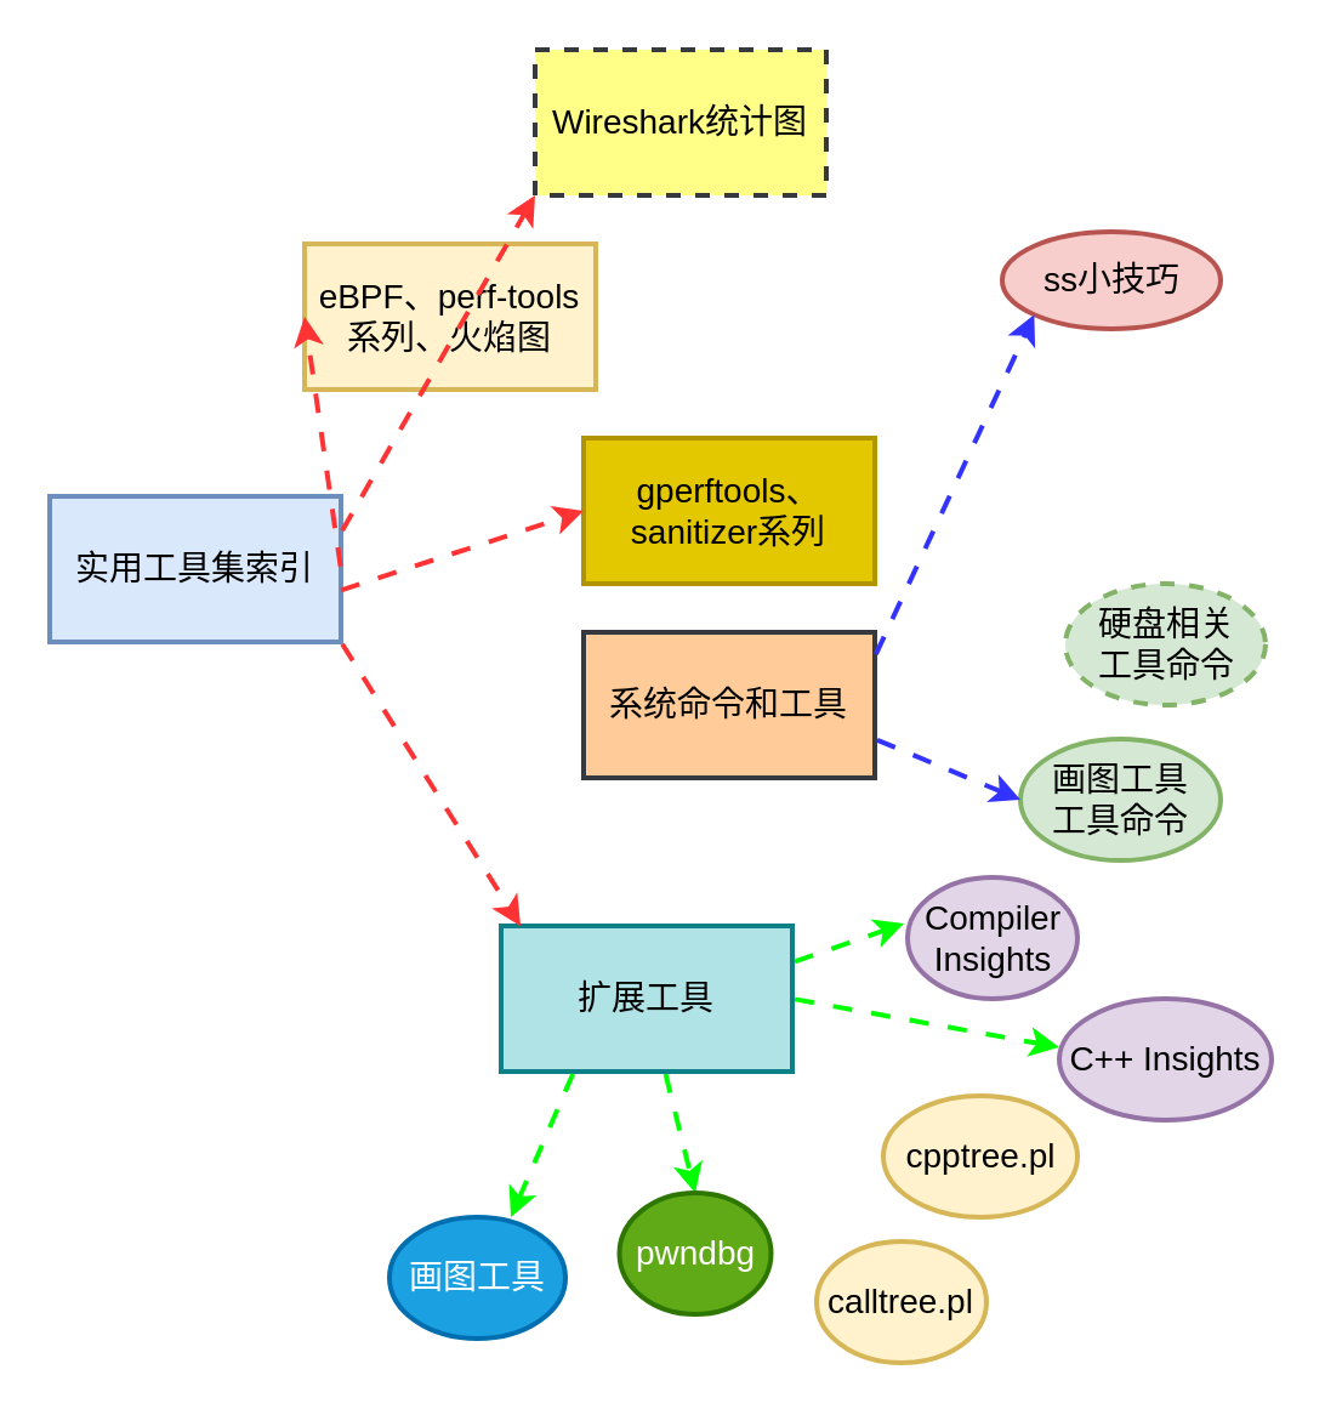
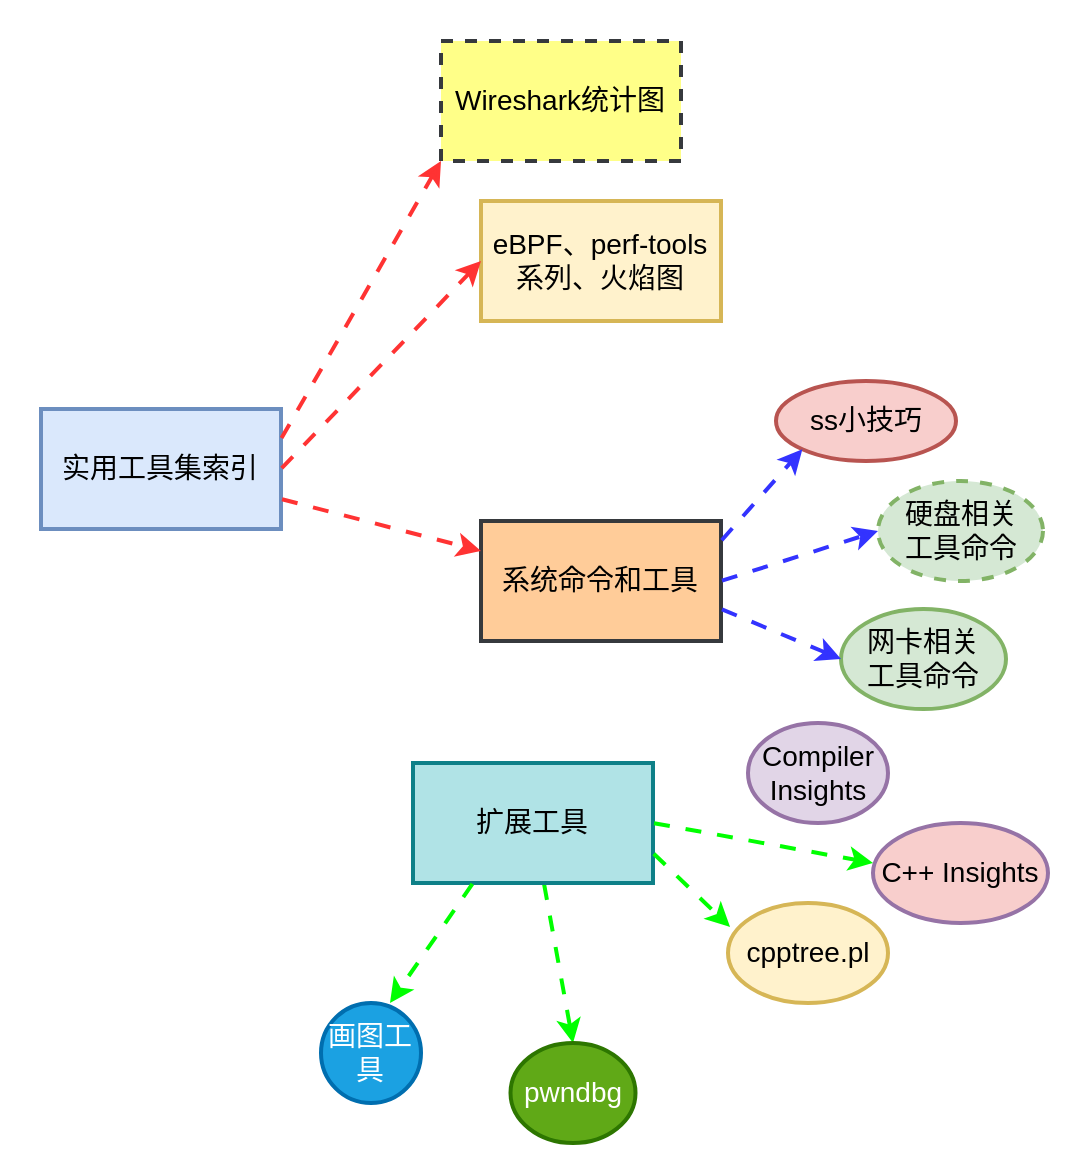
- <mxCell id="15" value="ss小技巧" style="ellipse;whiteSpace=wrap;html=1;strokeColor=#b85450;strokeWidth=2;align=center;verticalAlign=middle;fontFamily=Helvetica;fontSize=14;labelBackgroundColor=none;fillColor=#f8cecc;" parent="1" vertex="1"><mxGeometry x="412.5" y="95" width="90" height="40" as="geometry" /></mxCell>
+ <mxCell id="15" value="ss小技巧" style="ellipse;whiteSpace=wrap;html=1;strokeColor=#b85450;strokeWidth=2;align=center;verticalAlign=middle;fontFamily=Helvetica;fontSize=14;labelBackgroundColor=none;fillColor=#f8cecc;" parent="1" vertex="1"><mxGeometry x="387.5" y="190" width="90" height="40" as="geometry" /></mxCell>
- <mxCell id="4" value="eBPF、perf-tools系列、火焰图" style="whiteSpace=wrap;html=1;strokeColor=#d6b656;strokeWidth=2;align=center;verticalAlign=middle;fontFamily=Helvetica;fontSize=14;fillColor=#fff2cc;" parent="1" vertex="1"><mxGeometry x="125" y="100" width="120" height="60" as="geometry" /></mxCell>
+ <mxCell id="4" value="eBPF、perf-tools系列、火焰图" style="whiteSpace=wrap;html=1;strokeColor=#d6b656;strokeWidth=2;align=center;verticalAlign=middle;fontFamily=Helvetica;fontSize=14;fillColor=#fff2cc;" parent="1" vertex="1"><mxGeometry x="240" y="100" width="120" height="60" as="geometry" /></mxCell>
- <mxCell id="12" value="gperftools、sanitizer系列" style="whiteSpace=wrap;html=1;strokeColor=#B09500;strokeWidth=2;align=center;verticalAlign=middle;fontFamily=Helvetica;fontSize=14;labelBackgroundColor=none;fillColor=#e3c800;fontColor=#000000;" parent="1" vertex="1"><mxGeometry x="240" y="180" width="120" height="60" as="geometry" /></mxCell>
- <mxCell id="13" value="" style="edgeStyle=none;orthogonalLoop=1;jettySize=auto;html=1;rounded=0;strokeColor=#FF3333;strokeWidth=2;align=center;verticalAlign=middle;fontFamily=Helvetica;fontSize=14;fontColor=default;labelBackgroundColor=none;endArrow=classic;flowAnimation=1;exitX=0.992;exitY=0.65;exitDx=0;exitDy=0;exitPerimeter=0;entryX=0;entryY=0.5;entryDx=0;entryDy=0;" parent="1" source="2" target="12" edge="1"><mxGeometry width="80" relative="1" as="geometry"><mxPoint x="160" y="224" as="sourcePoint" /><mxPoint x="240" y="224" as="targetPoint" /><Array as="points" /></mxGeometry></mxCell>
+ <mxCell id="22" value="" style="edgeStyle=none;orthogonalLoop=1;jettySize=auto;html=1;rounded=0;strokeColor=#3333FF;strokeWidth=2;align=center;verticalAlign=middle;fontFamily=Helvetica;fontSize=14;fontColor=default;labelBackgroundColor=none;endArrow=classic;flowAnimation=1;exitX=1;exitY=0.5;exitDx=0;exitDy=0;entryX=0;entryY=0.5;entryDx=0;entryDy=0;" parent="1" source="5" target="16" edge="1"><mxGeometry width="80" relative="1" as="geometry"><mxPoint x="380" y="290" as="sourcePoint" /><mxPoint x="460" y="290" as="targetPoint" /><Array as="points" /></mxGeometry></mxCell>
+ <mxCell id="10" value="" style="edgeStyle=none;orthogonalLoop=1;jettySize=auto;html=1;rounded=0;strokeColor=#FF3333;strokeWidth=2;align=center;verticalAlign=middle;fontFamily=Helvetica;fontSize=14;fontColor=default;labelBackgroundColor=default;endArrow=classic;flowAnimation=1;exitX=1;exitY=0.75;exitDx=0;exitDy=0;entryX=0;entryY=0.25;entryDx=0;entryDy=0;" parent="1" source="2" target="5" edge="1"><mxGeometry width="80" relative="1" as="geometry"><mxPoint x="180" y="244" as="sourcePoint" /><mxPoint x="260" y="244" as="targetPoint" /><Array as="points" /></mxGeometry></mxCell>
- <mxCell id="11" value="" style="edgeStyle=none;orthogonalLoop=1;jettySize=auto;html=1;rounded=0;strokeColor=#FF3333;strokeWidth=2;align=center;verticalAlign=middle;fontFamily=Helvetica;fontSize=14;fontColor=default;labelBackgroundColor=default;endArrow=classic;flowAnimation=1;exitX=1;exitY=1;exitDx=0;exitDy=0;entryX=0.067;entryY=0;entryDx=0;entryDy=0;entryPerimeter=0;" parent="1" source="2" target="7" edge="1"><mxGeometry width="80" relative="1" as="geometry"><mxPoint x="180" y="274" as="sourcePoint" /><mxPoint x="260" y="274" as="targetPoint" /><Array as="points" /></mxGeometry></mxCell>
- <mxCell id="26" value="画图工具&lt;div&gt;工具命令&lt;/div&gt;" style="ellipse;whiteSpace=wrap;html=1;strokeWidth=2;align=center;verticalAlign=middle;fontFamily=Helvetica;fontSize=14;labelBackgroundColor=none;fillColor=#d5e8d4;strokeColor=#82b366;" vertex="1" parent="1"><mxGeometry x="420" y="304" width="82.5" height="50" as="geometry" /></mxCell>
+ <mxCell id="26" value="网卡相关&lt;div&gt;工具命令&lt;/div&gt;" style="ellipse;whiteSpace=wrap;html=1;strokeWidth=2;align=center;verticalAlign=middle;fontFamily=Helvetica;fontSize=14;labelBackgroundColor=none;fillColor=#d5e8d4;strokeColor=#82b366;" vertex="1" parent="1"><mxGeometry x="420" y="304" width="82.5" height="50" as="geometry" /></mxCell>
- <mxCell id="23" value="" style="edgeStyle=none;orthogonalLoop=1;jettySize=auto;html=1;rounded=0;strokeColor=#00FF00;strokeWidth=2;align=center;verticalAlign=middle;fontFamily=Helvetica;fontSize=14;fontColor=default;labelBackgroundColor=none;endArrow=classic;flowAnimation=1;exitX=1;exitY=0.25;exitDx=0;exitDy=0;entryX=-0.021;entryY=0.38;entryDx=0;entryDy=0;entryPerimeter=0;" parent="1" source="7" target="17" edge="1"><mxGeometry width="80" relative="1" as="geometry"><mxPoint x="336" y="391" as="sourcePoint" /><mxPoint x="416" y="391" as="targetPoint" /><Array as="points" /></mxGeometry></mxCell>
- <mxCell id="18" value="C++ Insights" style="ellipse;whiteSpace=wrap;html=1;strokeColor=#9673a6;strokeWidth=2;align=center;verticalAlign=middle;fontFamily=Helvetica;fontSize=14;labelBackgroundColor=none;fillColor=#e1d5e7;" parent="1" vertex="1"><mxGeometry x="436" y="411" width="87.5" height="50" as="geometry" /></mxCell>
+ <mxCell id="18" value="C++ Insights" style="ellipse;whiteSpace=wrap;html=1;strokeColor=#9673a6;strokeWidth=2;align=center;verticalAlign=middle;fontFamily=Helvetica;fontSize=14;labelBackgroundColor=none;fillColor=#f8cecc;" parent="1" vertex="1"><mxGeometry x="436" y="411" width="87.5" height="50" as="geometry" /></mxCell>
+ <mxCell id="25" value="" style="edgeStyle=none;orthogonalLoop=1;jettySize=auto;html=1;rounded=0;strokeColor=#00FF00;strokeWidth=2;align=center;verticalAlign=middle;fontFamily=Helvetica;fontSize=14;fontColor=default;labelBackgroundColor=none;endArrow=classic;flowAnimation=1;exitX=1;exitY=0.75;exitDx=0;exitDy=0;entryX=0.013;entryY=0.24;entryDx=0;entryDy=0;entryPerimeter=0;" parent="1" source="7" target="20" edge="1"><mxGeometry width="80" relative="1" as="geometry"><mxPoint x="336" y="431" as="sourcePoint" /><mxPoint x="416" y="431" as="targetPoint" /><Array as="points" /></mxGeometry></mxCell>
- <mxCell id="14" value="pwndbg" style="ellipse;whiteSpace=wrap;html=1;strokeColor=#2D7600;strokeWidth=2;align=center;verticalAlign=middle;fontFamily=Helvetica;fontSize=14;fontColor=#ffffff;labelBackgroundColor=none;fillColor=#60a917;" parent="1" vertex="1"><mxGeometry x="254.75" y="491" width="62.5" height="50" as="geometry" /></mxCell>
+ <mxCell id="14" value="pwndbg" style="ellipse;whiteSpace=wrap;html=1;strokeColor=#2D7600;strokeWidth=2;align=center;verticalAlign=middle;fontFamily=Helvetica;fontSize=14;fontColor=#ffffff;labelBackgroundColor=none;fillColor=#60a917;" parent="1" vertex="1"><mxGeometry x="254.75" y="521" width="62.5" height="50" as="geometry" /></mxCell>
- <mxCell id="28" value="画图工具" style="ellipse;whiteSpace=wrap;html=1;strokeColor=#006EAF;strokeWidth=2;align=center;verticalAlign=middle;fontFamily=Helvetica;fontSize=14;labelBackgroundColor=none;fillColor=#1ba1e2;fontColor=#ffffff;" vertex="1" parent="1"><mxGeometry x="160" y="501" width="72.5" height="50" as="geometry" /></mxCell>
+ <mxCell id="28" value="画图工具" style="ellipse;whiteSpace=wrap;html=1;strokeColor=#006EAF;strokeWidth=2;align=center;verticalAlign=middle;fontFamily=Helvetica;fontSize=14;labelBackgroundColor=none;fillColor=#1ba1e2;fontColor=#ffffff;" vertex="1" parent="1"><mxGeometry x="160" y="501" width="50" height="50" as="geometry" /></mxCell>
- <mxCell id="19" value="calltree.pl" style="ellipse;whiteSpace=wrap;html=1;strokeColor=#d6b656;strokeWidth=2;align=center;verticalAlign=middle;fontFamily=Helvetica;fontSize=14;labelBackgroundColor=none;fillColor=#fff2cc;" parent="1" vertex="1"><mxGeometry x="336" y="511" width="70" height="50" as="geometry" /></mxCell>
